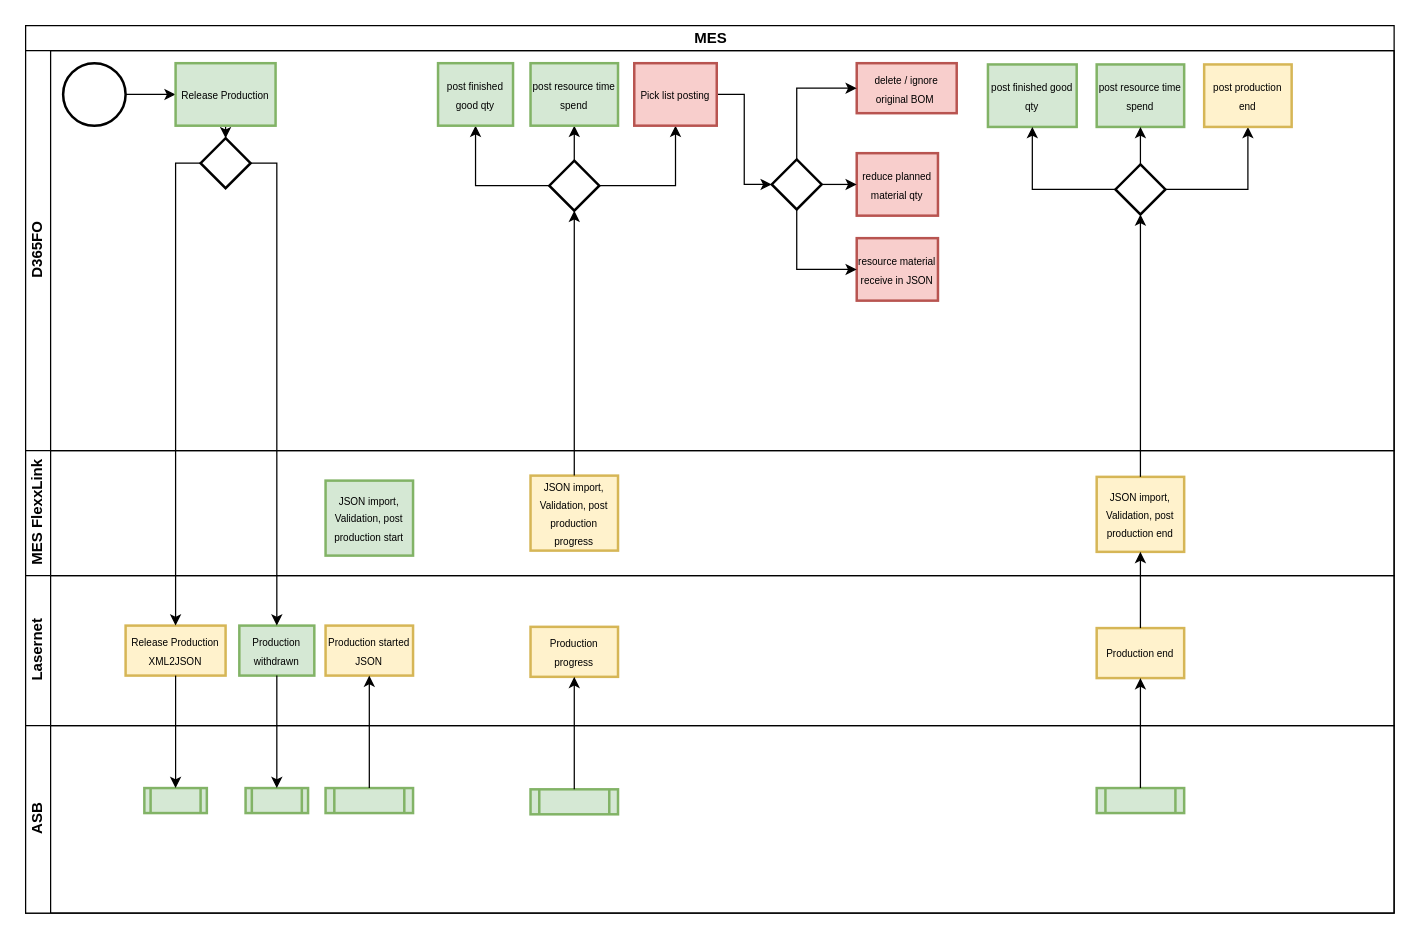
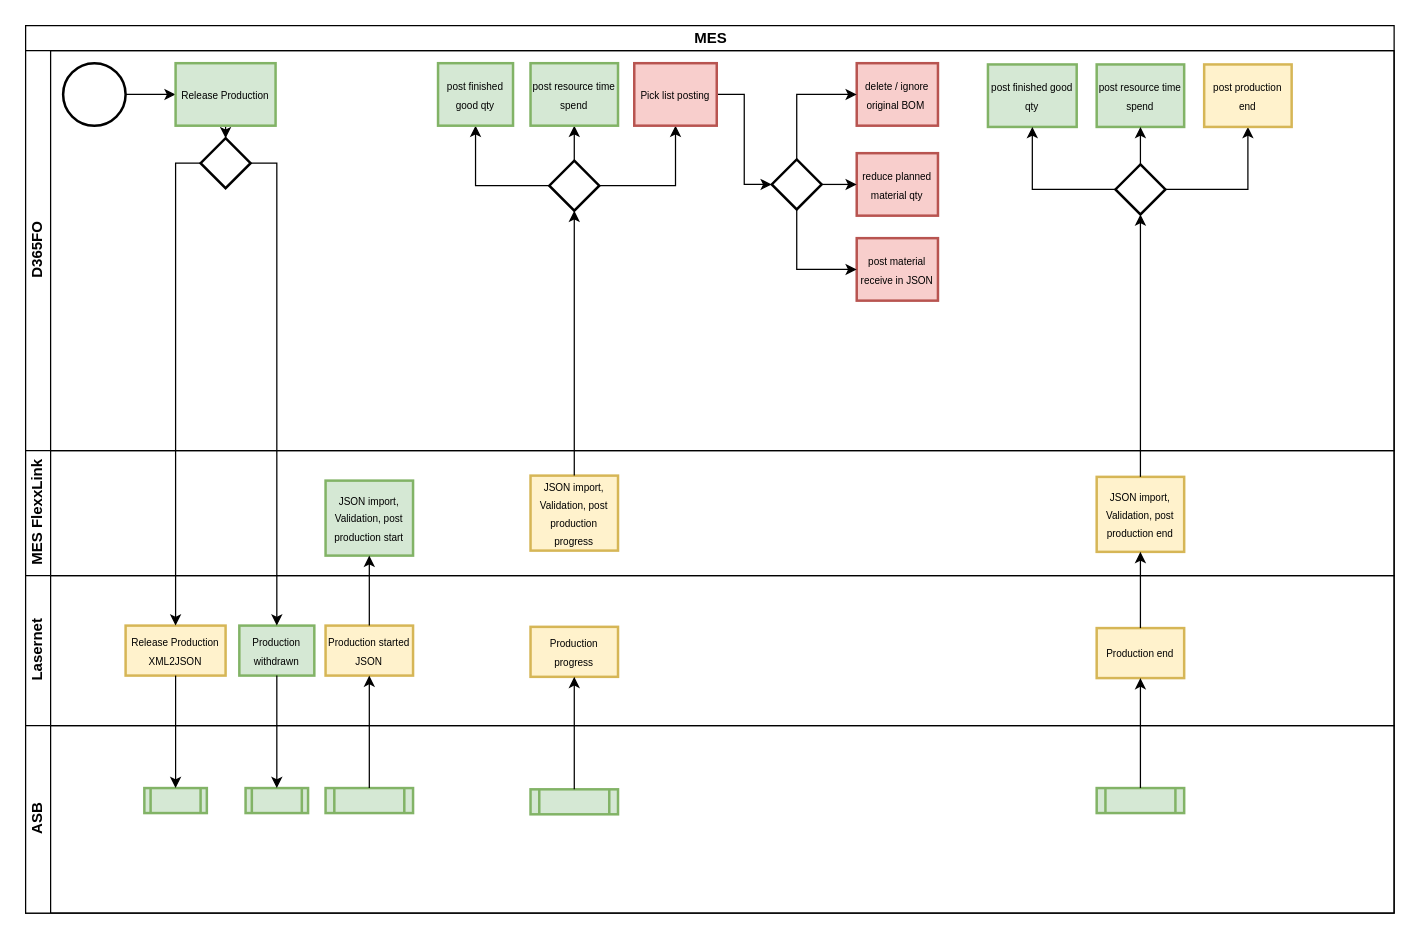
- <mxCell id="17" value="&lt;font style=&quot;font-size: 8px;&quot;&gt;delete / ignore original BOM&amp;nbsp;&lt;/font&gt;" style="whiteSpace=wrap;html=1;strokeWidth=2;fillColor=#f8cecc;strokeColor=#b85450;" vertex="1" parent="3"><mxGeometry x="665" y="10" width="80" height="40" as="geometry" /></mxCell>
+ <mxCell id="17" value="&lt;font style=&quot;font-size: 8px;&quot;&gt;delete / ignore original BOM&amp;nbsp;&lt;/font&gt;" style="whiteSpace=wrap;html=1;strokeWidth=2;fillColor=#f8cecc;strokeColor=#b85450;" vertex="1" parent="3"><mxGeometry x="665" y="10" width="65" height="50" as="geometry" /></mxCell>
- <mxCell id="19" value="&lt;font style=&quot;font-size: 8px;&quot;&gt;resource material receive in JSON&lt;/font&gt;" style="whiteSpace=wrap;html=1;strokeWidth=2;fillColor=#f8cecc;strokeColor=#b85450;" vertex="1" parent="3"><mxGeometry x="665" y="150" width="65" height="50" as="geometry" /></mxCell>
+ <mxCell id="19" value="&lt;font style=&quot;font-size: 8px;&quot;&gt;post material receive in JSON&lt;/font&gt;" style="whiteSpace=wrap;html=1;strokeWidth=2;fillColor=#f8cecc;strokeColor=#b85450;" vertex="1" parent="3"><mxGeometry x="665" y="150" width="65" height="50" as="geometry" /></mxCell>
+ <mxCell id="52" value="" style="edgeStyle=orthogonalEdgeStyle;rounded=0;orthogonalLoop=1;jettySize=auto;html=1;" edge="1" parent="2" source="38" target="32"><mxGeometry relative="1" as="geometry" /></mxCell>
